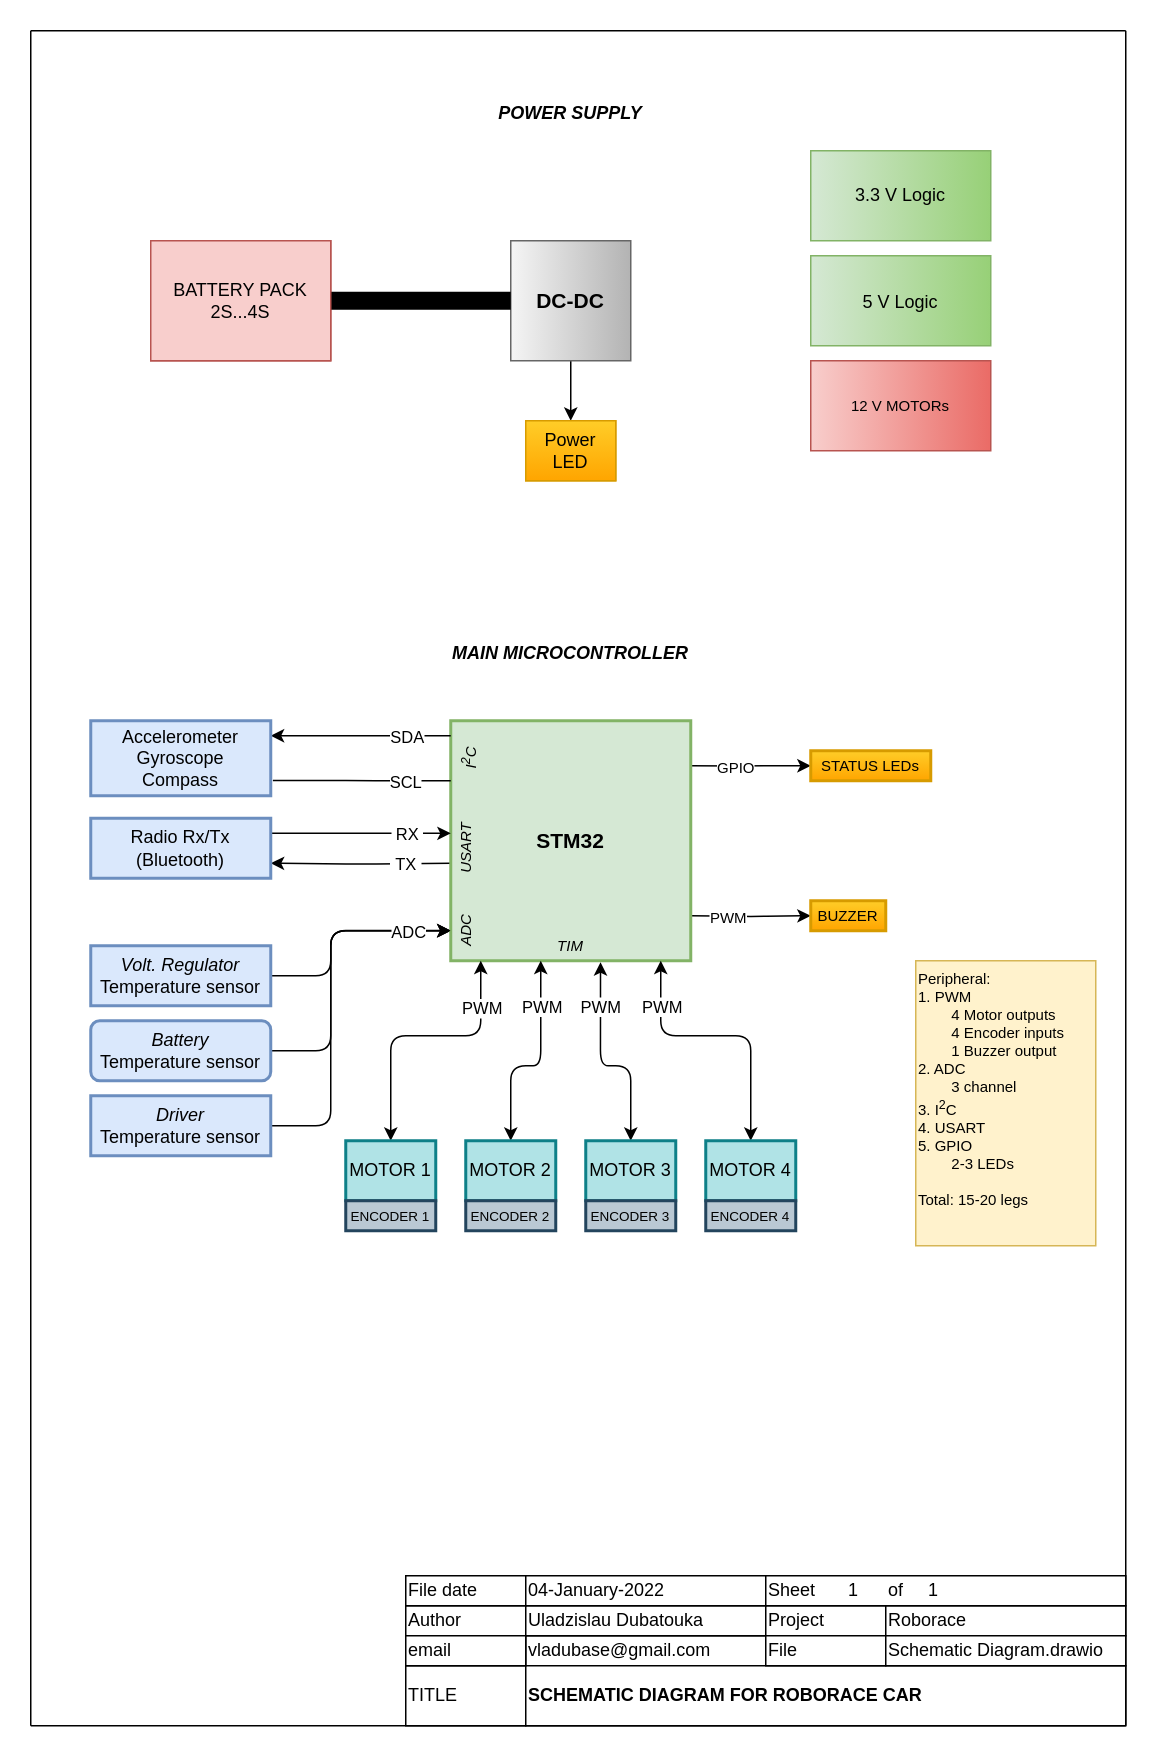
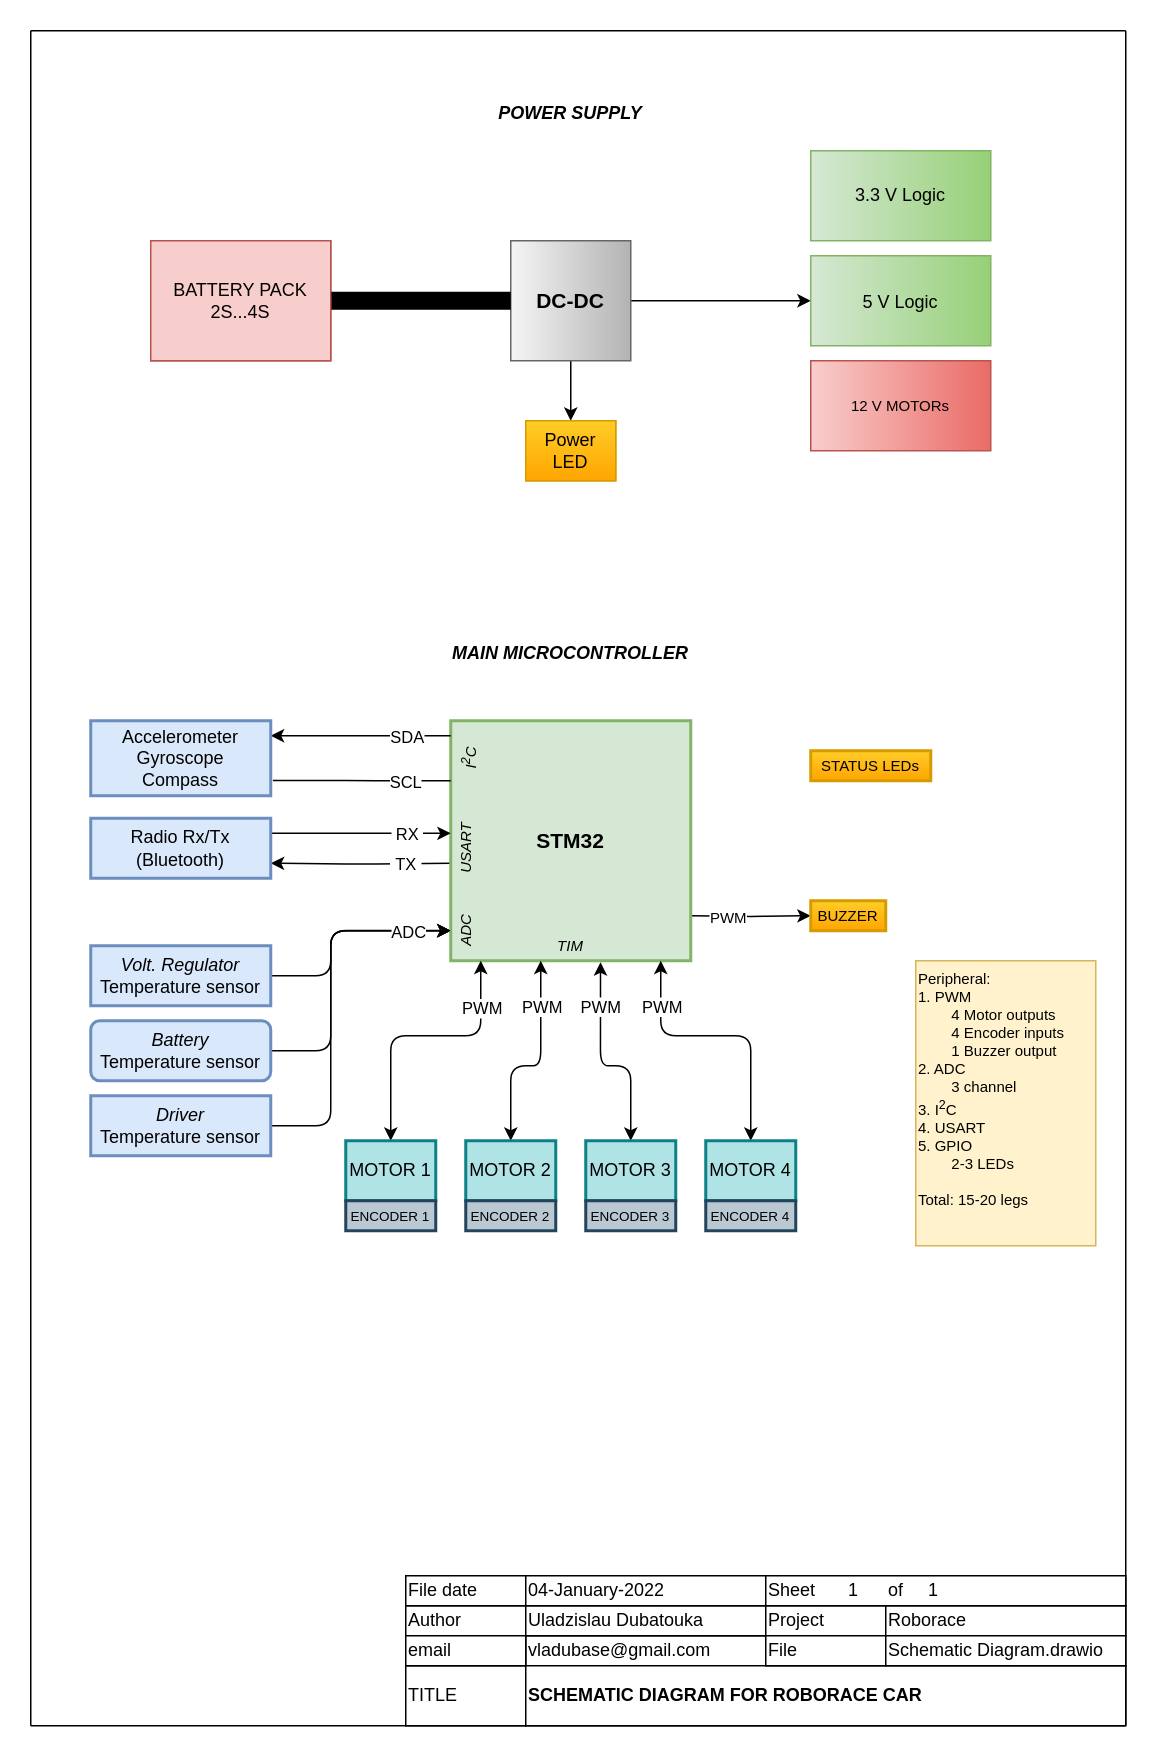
+ <mxCell id="50" value="" style="edgeStyle=orthogonalEdgeStyle;rounded=1;orthogonalLoop=1;jettySize=auto;html=1;fontSize=1;strokeColor=#000000;strokeWidth=1;" parent="1" source="51" target="59" edge="1"><mxGeometry relative="1" as="geometry" /></mxCell>
- <mxCell id="6" style="edgeStyle=orthogonalEdgeStyle;orthogonalLoop=1;jettySize=auto;html=1;entryX=0;entryY=0.5;entryDx=0;entryDy=0;fontSize=10;startArrow=none;startFill=0;endArrow=classic;endFill=1;rounded=1;exitX=1;exitY=0.188;exitDx=0;exitDy=0;exitPerimeter=0;" parent="1" source="10" target="39" edge="1"><mxGeometry relative="1" as="geometry" /></mxCell>
- <mxCell id="7" value="GPIO" style="edgeLabel;html=1;align=center;verticalAlign=middle;resizable=0;points=[];fontSize=10;" parent="6" vertex="1" connectable="0"><mxGeometry x="-0.633" relative="1" as="geometry"><mxPoint x="15" as="offset" /></mxGeometry></mxCell>
